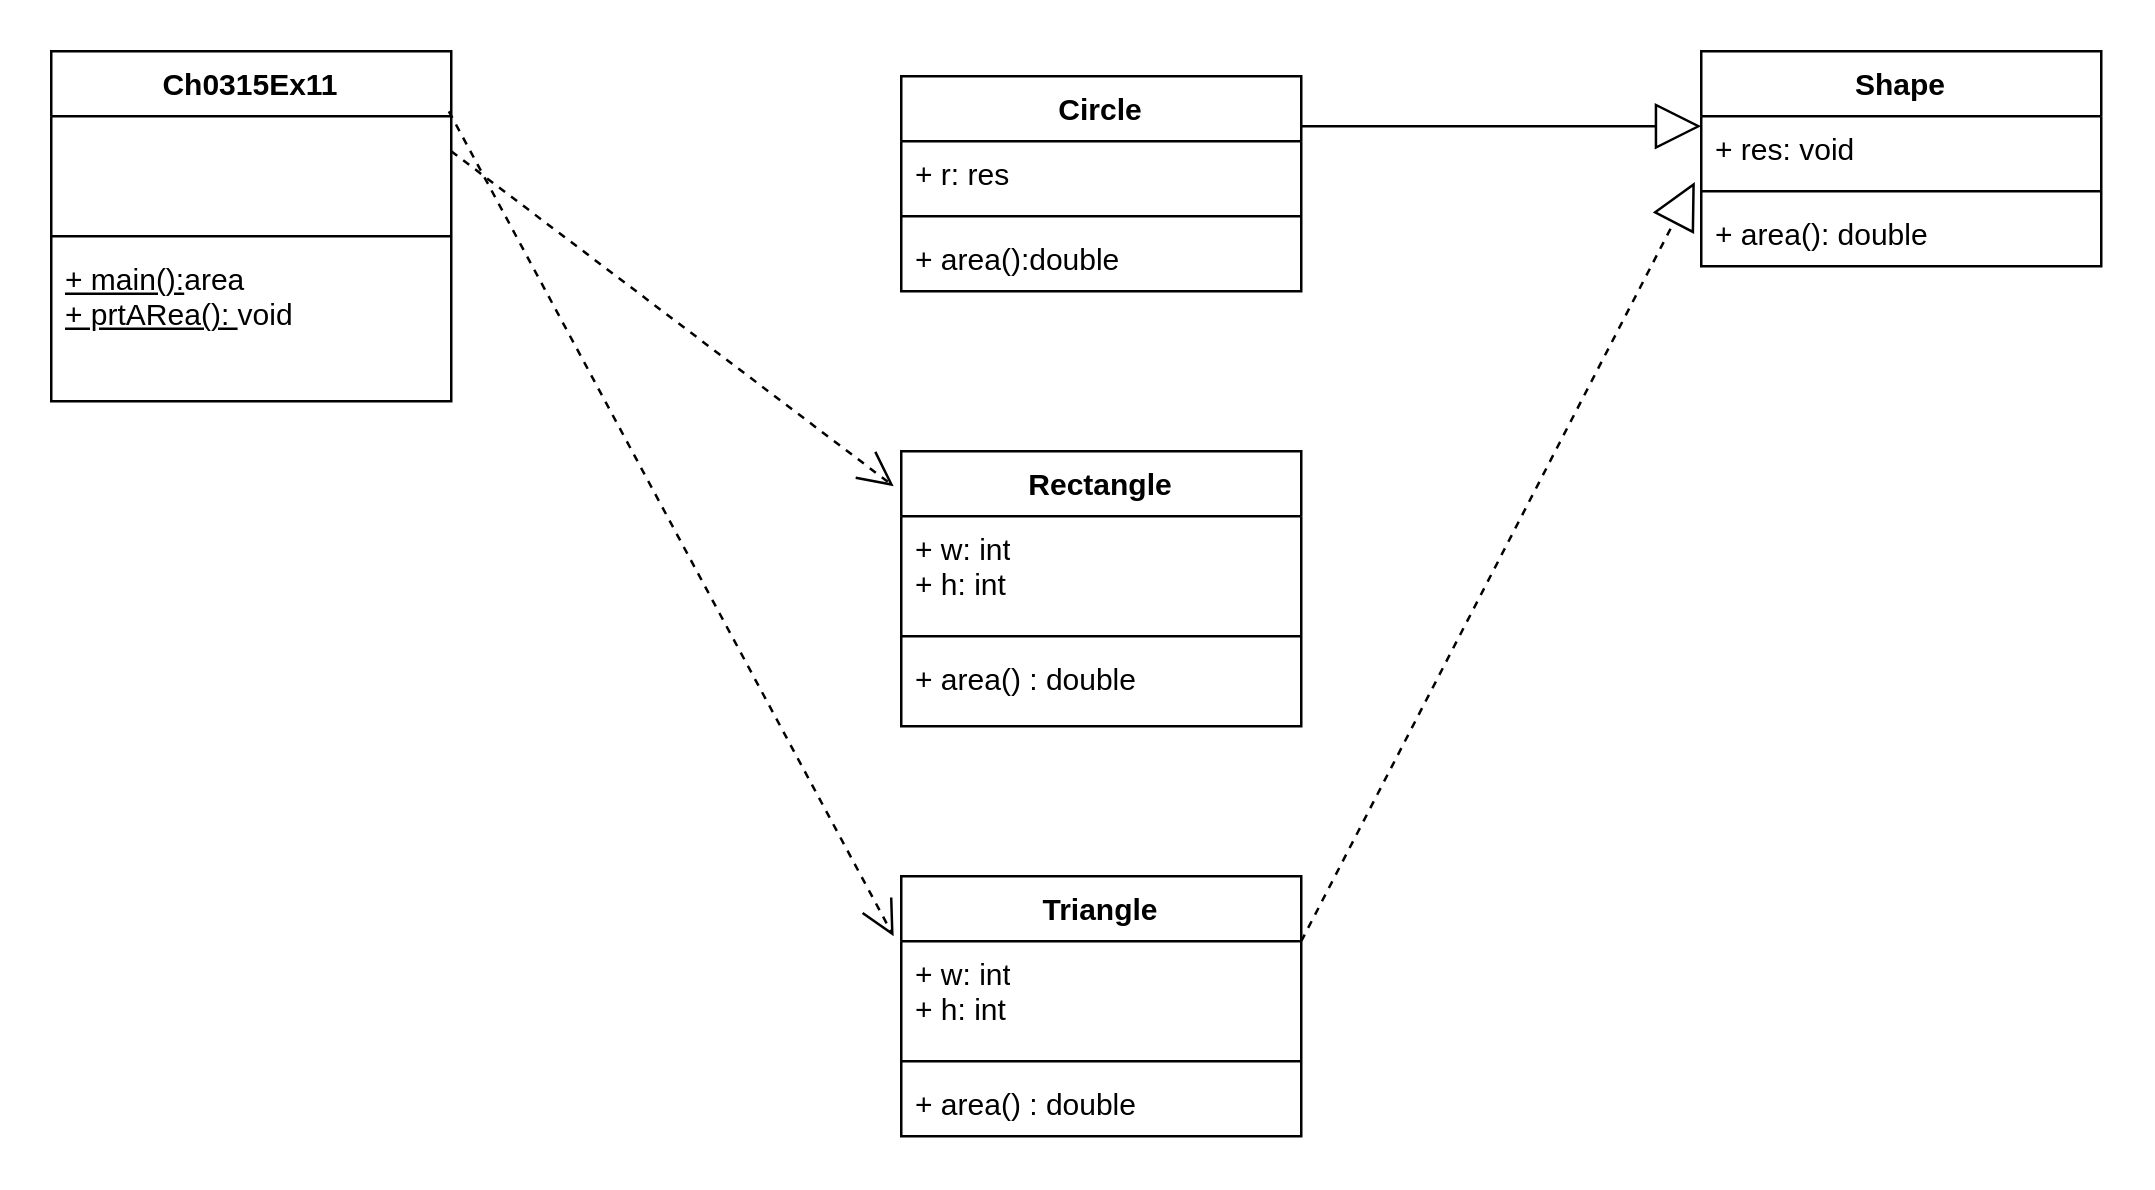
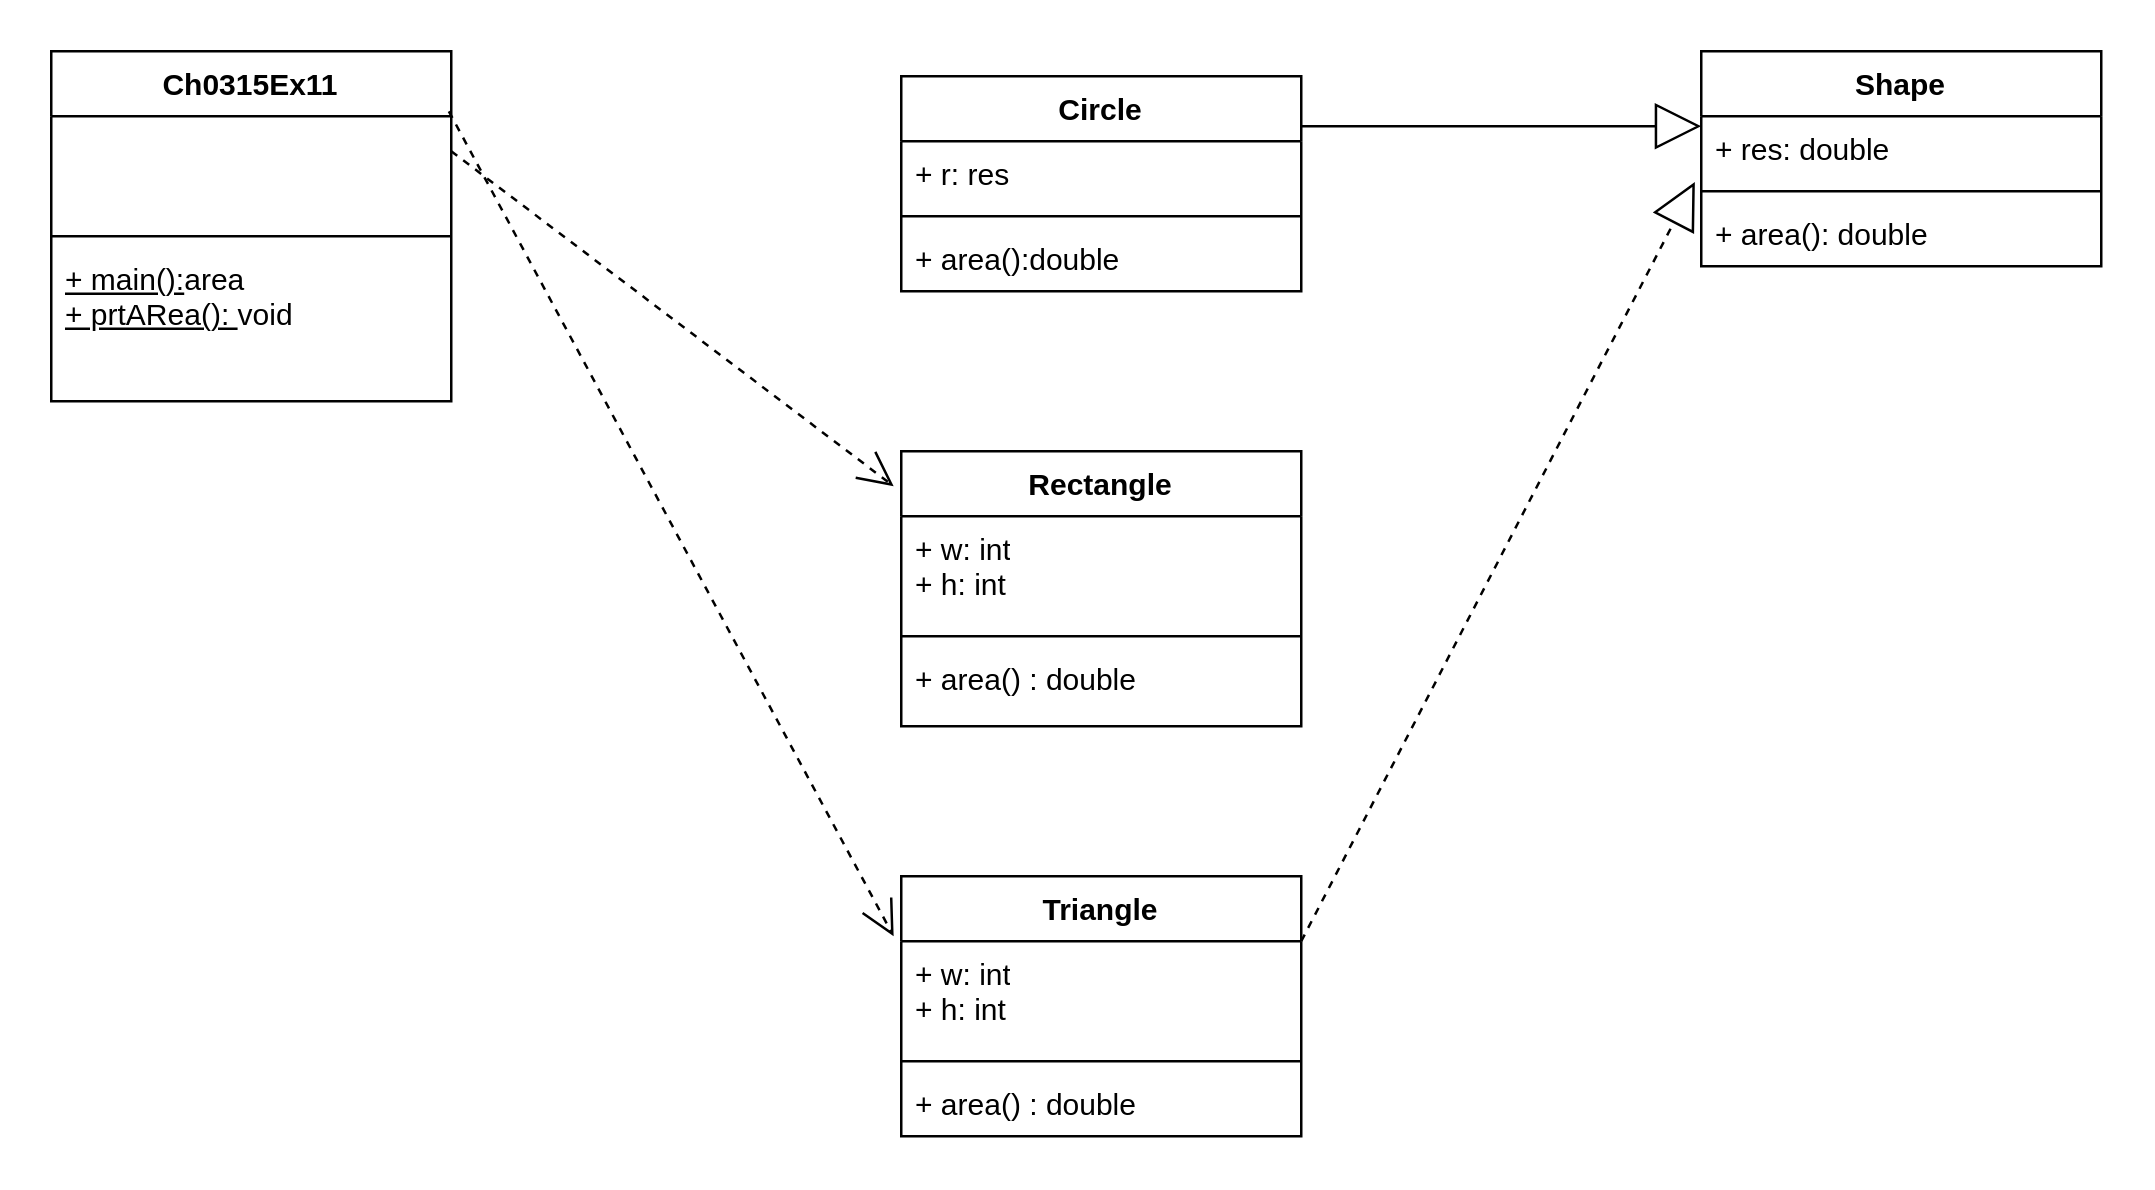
- <mxCell id="7" value="+ res: void" style="text;strokeColor=none;fillColor=none;align=left;verticalAlign=top;spacingLeft=4;spacingRight=4;overflow=hidden;rotatable=0;points=[[0,0.5],[1,0.5]];portConstraint=eastwest;whiteSpace=wrap;html=1;" parent="6" vertex="1"><mxGeometry y="26" width="160" height="26" as="geometry" /></mxCell>
+ <mxCell id="7" value="+ res: double" style="text;strokeColor=none;fillColor=none;align=left;verticalAlign=top;spacingLeft=4;spacingRight=4;overflow=hidden;rotatable=0;points=[[0,0.5],[1,0.5]];portConstraint=eastwest;whiteSpace=wrap;html=1;" parent="6" vertex="1"><mxGeometry y="26" width="160" height="26" as="geometry" /></mxCell>
